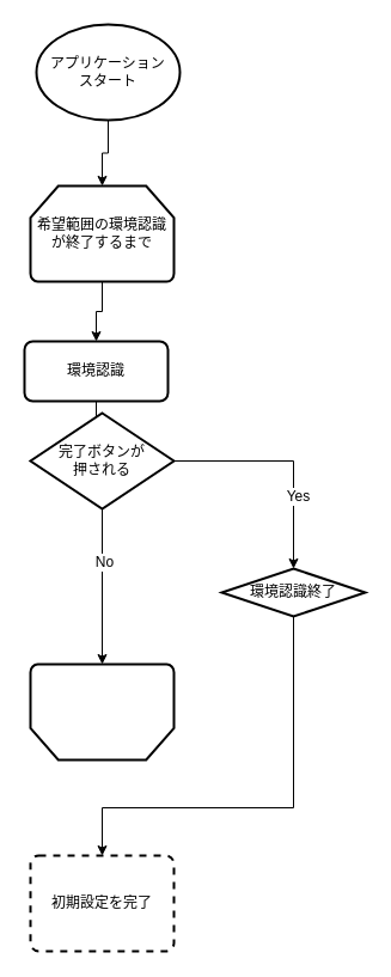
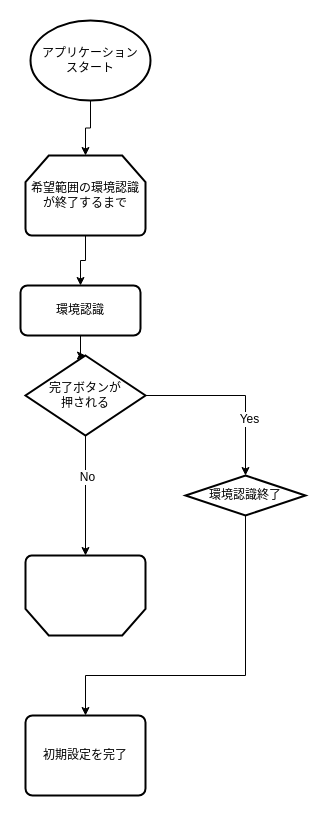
- <mxCell id="13" value="完了ボタンが&lt;br&gt;押される" style="strokeWidth=2;html=1;shape=mxgraph.flowchart.decision;whiteSpace=wrap;" vertex="1" parent="1"><mxGeometry x="25" y="345" width="120" height="80" as="geometry" /></mxCell>
+ <mxCell id="13" value="完了ボタンが&lt;br&gt;押される" style="strokeWidth=2;html=1;shape=mxgraph.flowchart.decision;whiteSpace=wrap;" vertex="1" parent="1"><mxGeometry x="25" y="355" width="120" height="80" as="geometry" /></mxCell>
- <mxCell id="16" value="初期設定を完了" style="rounded=1;whiteSpace=wrap;html=1;absoluteArcSize=1;arcSize=14;strokeWidth=2;dashed=1;" vertex="1" parent="1"><mxGeometry x="25" y="715" width="120" height="80" as="geometry" /></mxCell>
+ <mxCell id="16" value="初期設定を完了" style="rounded=1;whiteSpace=wrap;html=1;absoluteArcSize=1;arcSize=14;strokeWidth=2;" vertex="1" parent="1"><mxGeometry x="25" y="715" width="120" height="80" as="geometry" /></mxCell>
